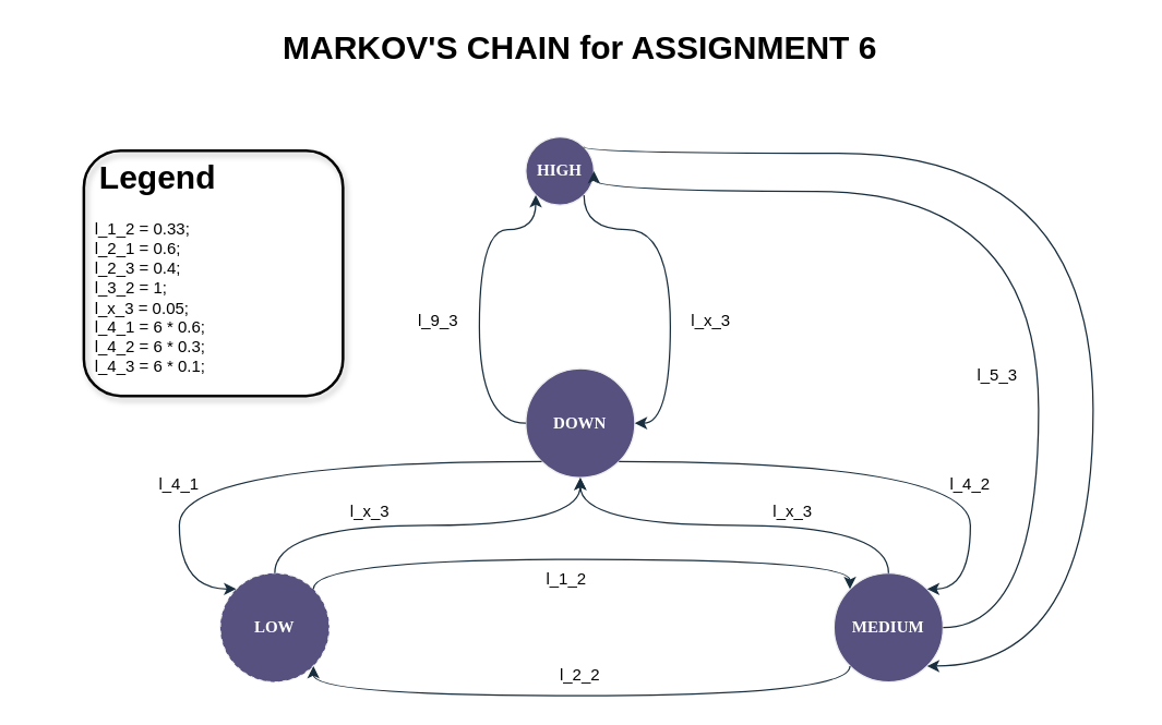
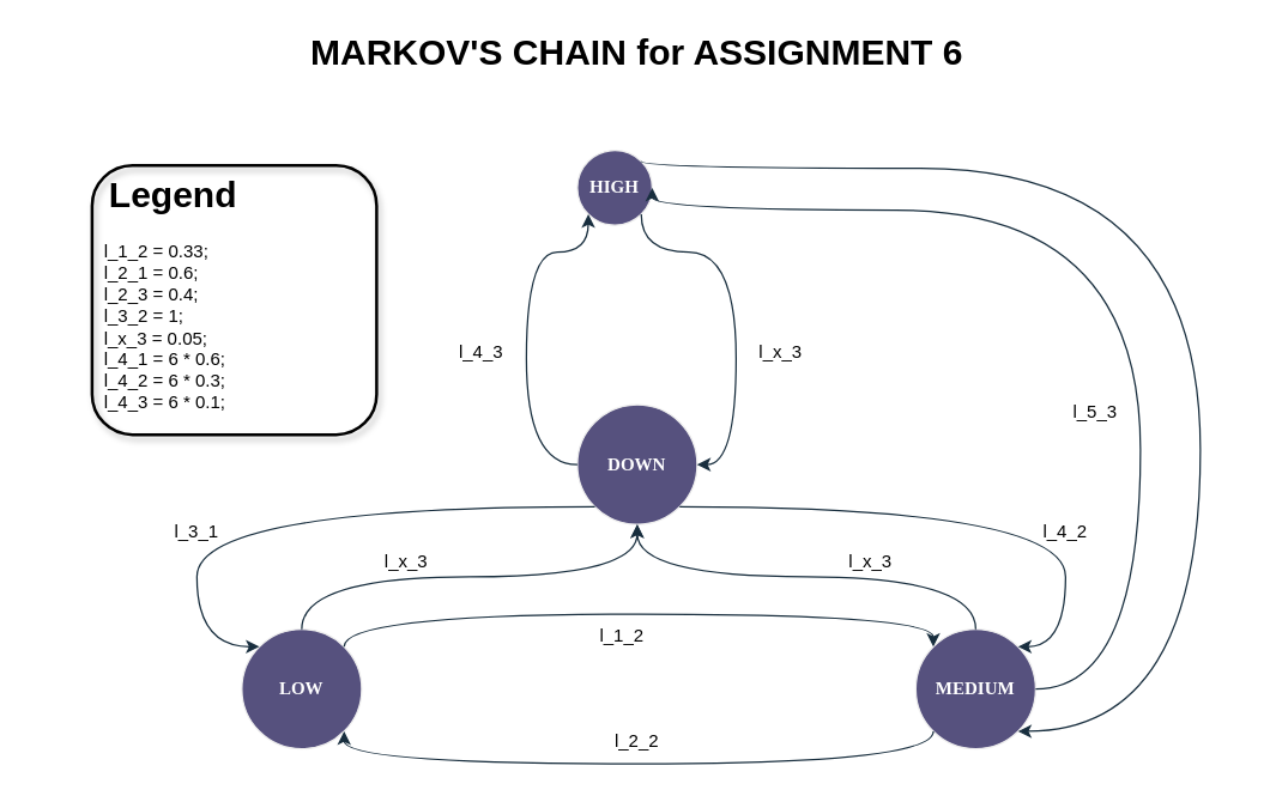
- <mxCell id="26" value="&lt;font color=&quot;#000000&quot;&gt;l_9_3&lt;/font&gt;" style="text;html=1;strokeColor=none;fillColor=none;align=center;verticalAlign=middle;whiteSpace=wrap;rounded=0;fontColor=#FFFFFF;" vertex="1" parent="1"><mxGeometry x="291" y="220" width="60" height="30" as="geometry" /></mxCell>
+ <mxCell id="26" value="&lt;font color=&quot;#000000&quot;&gt;l_4_3&lt;/font&gt;" style="text;html=1;strokeColor=none;fillColor=none;align=center;verticalAlign=middle;whiteSpace=wrap;rounded=0;fontColor=#FFFFFF;" vertex="1" parent="1"><mxGeometry x="291" y="220" width="60" height="30" as="geometry" /></mxCell>
- <mxCell id="27" value="&lt;font color=&quot;#000000&quot;&gt;l_4_1&lt;/font&gt;" style="text;html=1;strokeColor=none;fillColor=none;align=center;verticalAlign=middle;whiteSpace=wrap;rounded=0;fontColor=#FFFFFF;" vertex="1" parent="1"><mxGeometry x="101" y="340" width="60" height="30" as="geometry" /></mxCell>
+ <mxCell id="27" value="&lt;font color=&quot;#000000&quot;&gt;l_3_1&lt;/font&gt;" style="text;html=1;strokeColor=none;fillColor=none;align=center;verticalAlign=middle;whiteSpace=wrap;rounded=0;fontColor=#FFFFFF;" vertex="1" parent="1"><mxGeometry x="101" y="340" width="60" height="30" as="geometry" /></mxCell>
- <mxCell id="2" value="&lt;font face=&quot;Verdana&quot;&gt;&lt;b&gt;LOW&lt;/b&gt;&lt;/font&gt;" style="ellipse;whiteSpace=wrap;html=1;aspect=fixed;labelBackgroundColor=none;fillColor=#56517E;strokeColor=#EEEEEE;fontColor=#FFFFFF;dashed=1;" vertex="1" parent="1"><mxGeometry x="161" y="420" width="80" height="80" as="geometry" /></mxCell>
+ <mxCell id="2" value="&lt;font face=&quot;Verdana&quot;&gt;&lt;b&gt;LOW&lt;/b&gt;&lt;/font&gt;" style="ellipse;whiteSpace=wrap;html=1;aspect=fixed;labelBackgroundColor=none;fillColor=#56517E;strokeColor=#EEEEEE;fontColor=#FFFFFF;" vertex="1" parent="1"><mxGeometry x="161" y="420" width="80" height="80" as="geometry" /></mxCell>
